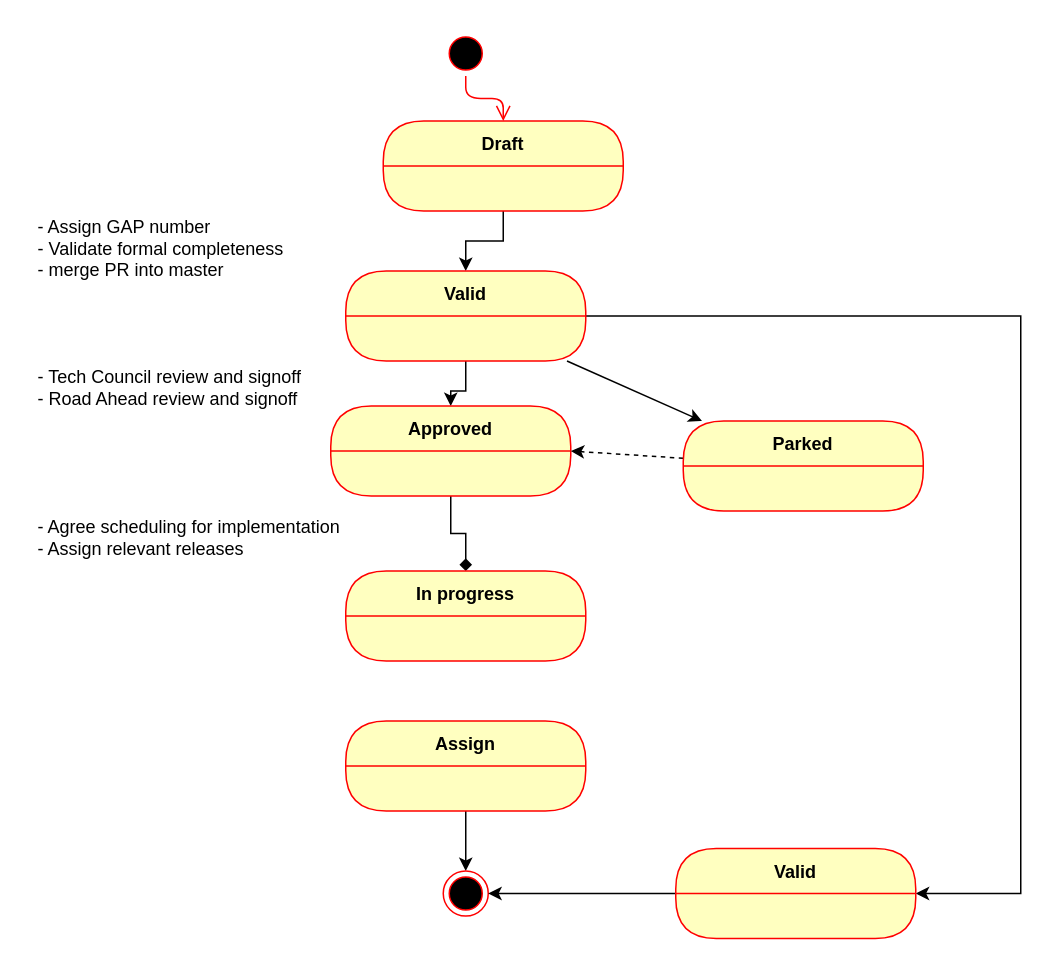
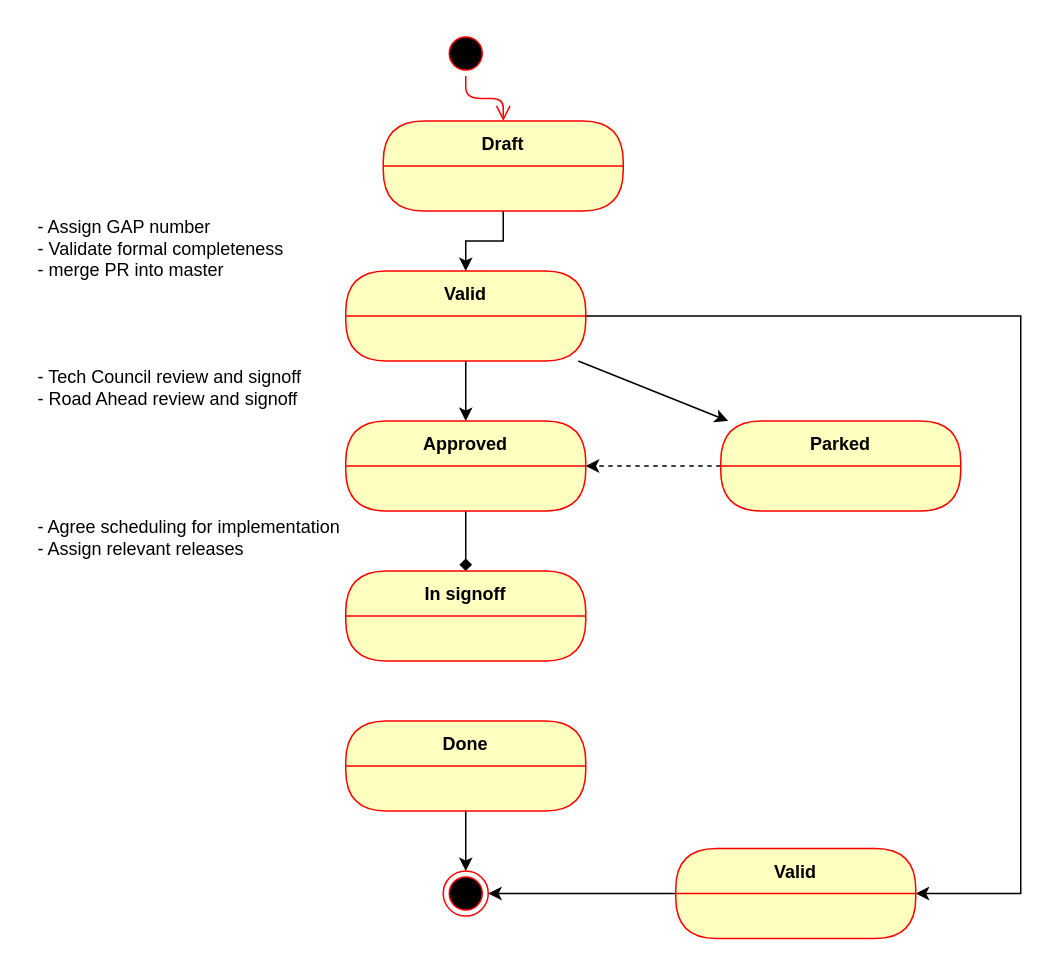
- <mxCell id="11" value="Approved" style="swimlane;fontStyle=1;align=center;verticalAlign=middle;childLayout=stackLayout;horizontal=1;startSize=30;horizontalStack=0;resizeParent=0;resizeLast=1;container=0;fontColor=#000000;collapsible=0;rounded=1;arcSize=30;strokeColor=#ff0000;fillColor=#ffffc0;swimlaneFillColor=#ffffc0;dropTarget=0;" parent="1" vertex="1"><mxGeometry x="220" y="270" width="160" height="60" as="geometry" /></mxCell>
+ <mxCell id="11" value="Approved" style="swimlane;fontStyle=1;align=center;verticalAlign=middle;childLayout=stackLayout;horizontal=1;startSize=30;horizontalStack=0;resizeParent=0;resizeLast=1;container=0;fontColor=#000000;collapsible=0;rounded=1;arcSize=30;strokeColor=#ff0000;fillColor=#ffffc0;swimlaneFillColor=#ffffc0;dropTarget=0;" parent="1" vertex="1"><mxGeometry x="230" y="280" width="160" height="60" as="geometry" /></mxCell>
- <mxCell id="20" value="Parked" style="swimlane;fontStyle=1;align=center;verticalAlign=middle;childLayout=stackLayout;horizontal=1;startSize=30;horizontalStack=0;resizeParent=0;resizeLast=1;container=0;fontColor=#000000;collapsible=0;rounded=1;arcSize=30;strokeColor=#ff0000;fillColor=#ffffc0;swimlaneFillColor=#ffffc0;dropTarget=0;" vertex="1" parent="1"><mxGeometry x="455" y="280" width="160" height="60" as="geometry" /></mxCell>
+ <mxCell id="20" value="Parked" style="swimlane;fontStyle=1;align=center;verticalAlign=middle;childLayout=stackLayout;horizontal=1;startSize=30;horizontalStack=0;resizeParent=0;resizeLast=1;container=0;fontColor=#000000;collapsible=0;rounded=1;arcSize=30;strokeColor=#ff0000;fillColor=#ffffc0;swimlaneFillColor=#ffffc0;dropTarget=0;" vertex="1" parent="1"><mxGeometry x="480" y="280" width="160" height="60" as="geometry" /></mxCell>
- <mxCell id="12" value="In progress" style="swimlane;fontStyle=1;align=center;verticalAlign=middle;childLayout=stackLayout;horizontal=1;startSize=30;horizontalStack=0;resizeParent=0;resizeLast=1;container=0;fontColor=#000000;collapsible=0;rounded=1;arcSize=30;strokeColor=#ff0000;fillColor=#ffffc0;swimlaneFillColor=#ffffc0;dropTarget=0;" parent="1" vertex="1"><mxGeometry x="230" y="380" width="160" height="60" as="geometry" /></mxCell>
+ <mxCell id="12" value="In signoff" style="swimlane;fontStyle=1;align=center;verticalAlign=middle;childLayout=stackLayout;horizontal=1;startSize=30;horizontalStack=0;resizeParent=0;resizeLast=1;container=0;fontColor=#000000;collapsible=0;rounded=1;arcSize=30;strokeColor=#ff0000;fillColor=#ffffc0;swimlaneFillColor=#ffffc0;dropTarget=0;" parent="1" vertex="1"><mxGeometry x="230" y="380" width="160" height="60" as="geometry" /></mxCell>
- <mxCell id="14" value="Assign" style="swimlane;fontStyle=1;align=center;verticalAlign=middle;childLayout=stackLayout;horizontal=1;startSize=30;horizontalStack=0;resizeParent=0;resizeLast=1;container=0;fontColor=#000000;collapsible=0;rounded=1;arcSize=30;strokeColor=#ff0000;fillColor=#ffffc0;swimlaneFillColor=#ffffc0;dropTarget=0;" parent="1" vertex="1"><mxGeometry x="230" y="480" width="160" height="60" as="geometry" /></mxCell>
+ <mxCell id="14" value="Done" style="swimlane;fontStyle=1;align=center;verticalAlign=middle;childLayout=stackLayout;horizontal=1;startSize=30;horizontalStack=0;resizeParent=0;resizeLast=1;container=0;fontColor=#000000;collapsible=0;rounded=1;arcSize=30;strokeColor=#ff0000;fillColor=#ffffc0;swimlaneFillColor=#ffffc0;dropTarget=0;" parent="1" vertex="1"><mxGeometry x="230" y="480" width="160" height="60" as="geometry" /></mxCell>
